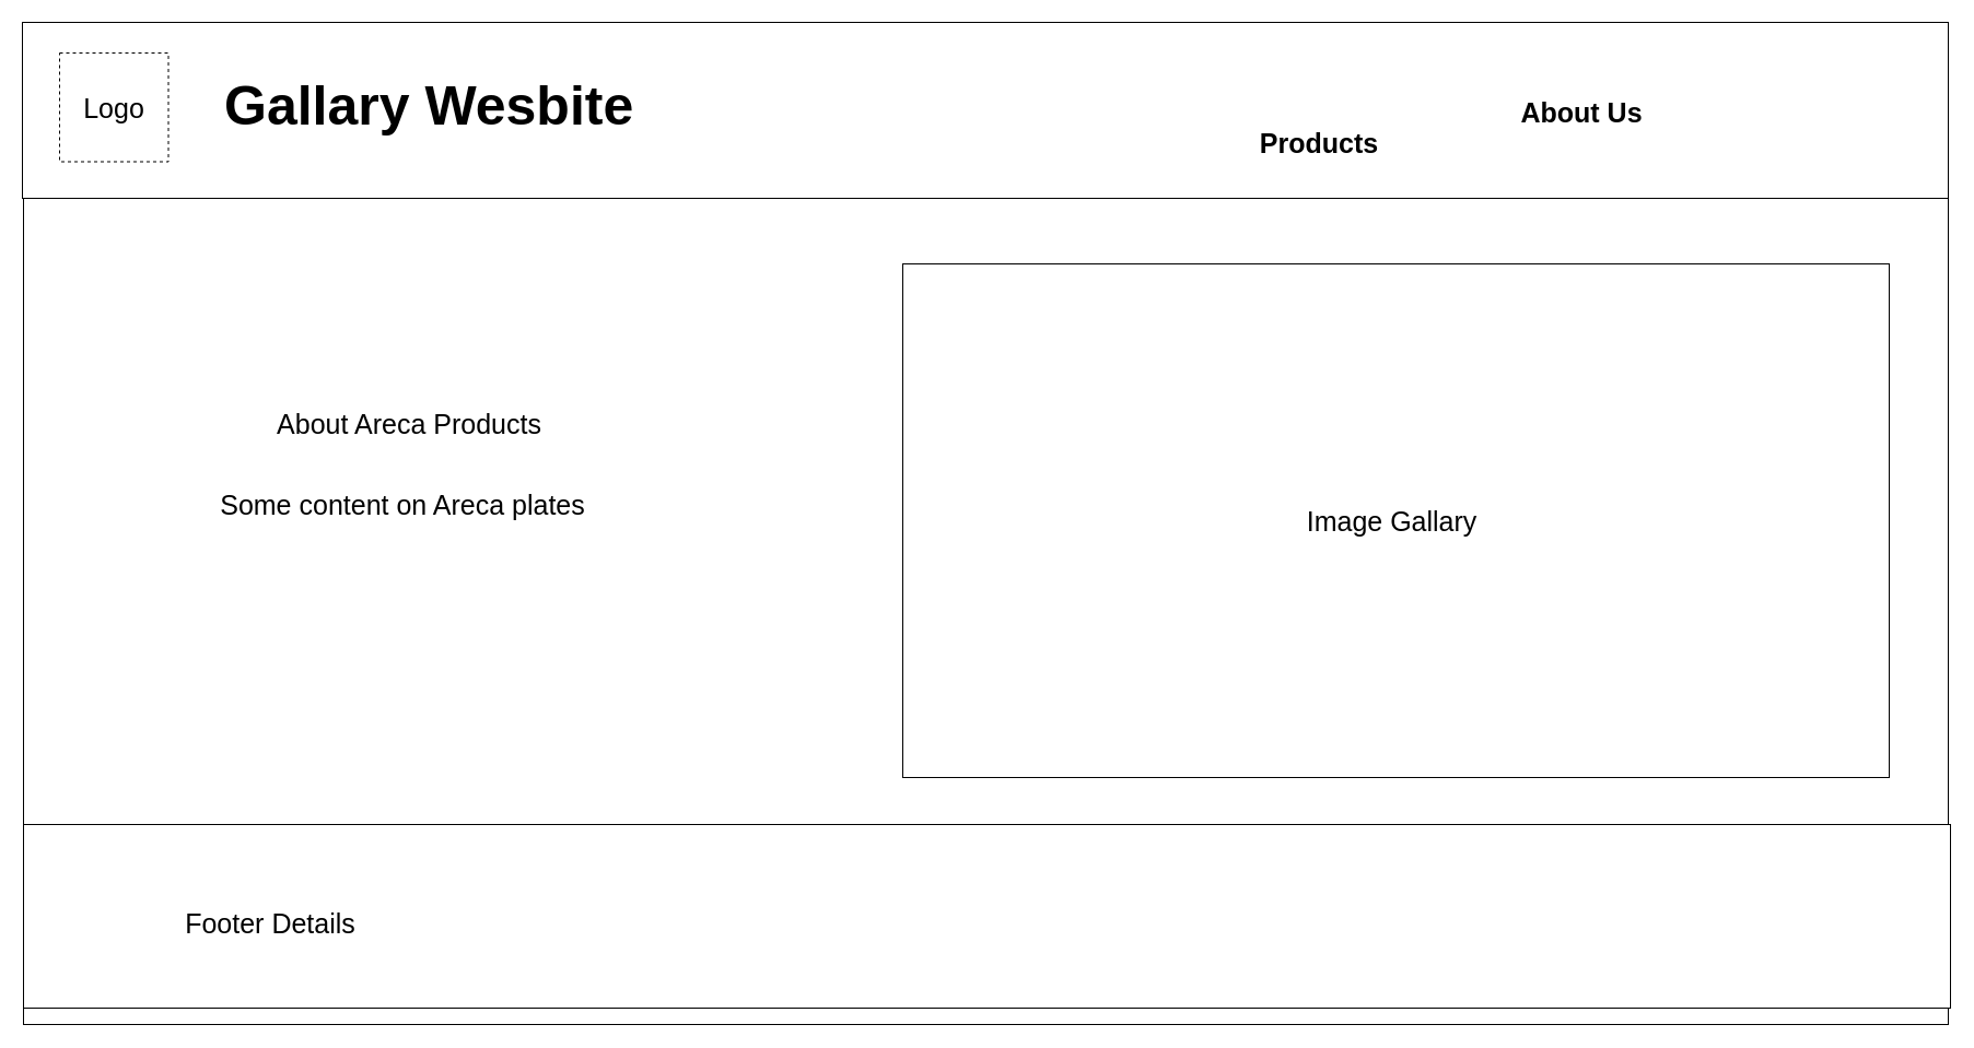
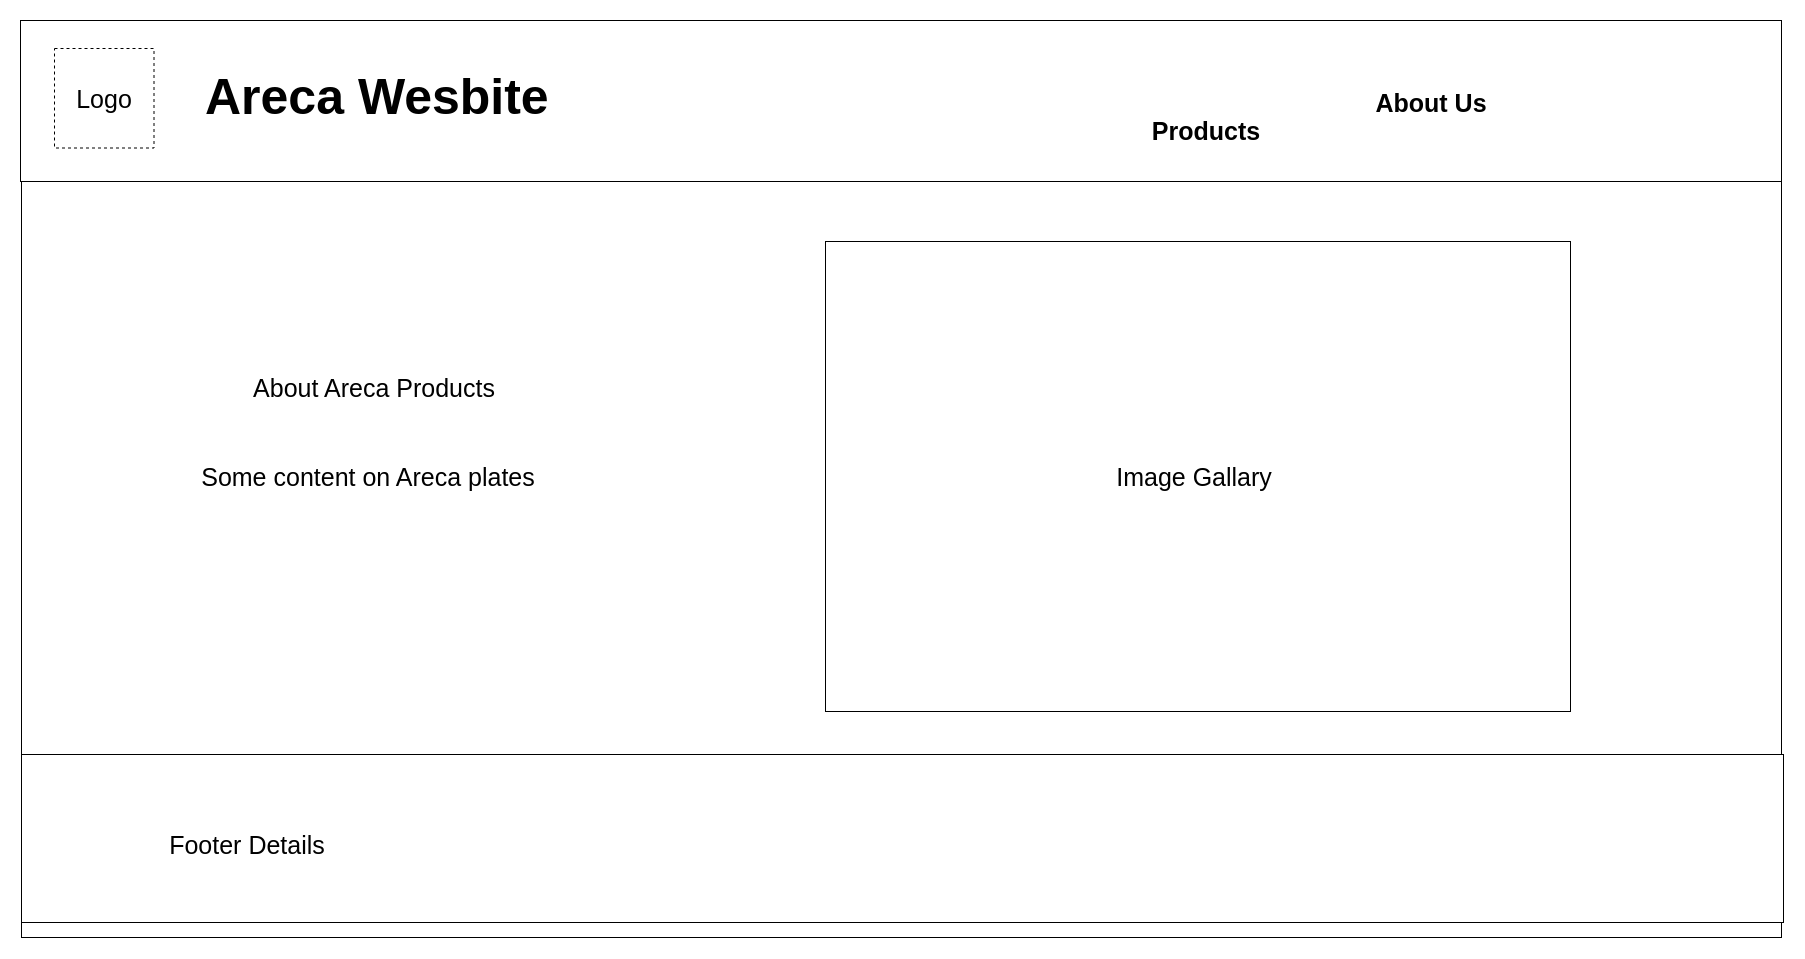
- <mxCell id="7" value="&lt;h1&gt;&lt;span style=&quot;background-color: initial;&quot;&gt;Gallary Wesbite&lt;/span&gt;&lt;/h1&gt;&lt;h1&gt;&lt;span style=&quot;background-color: initial; font-size: 25px; font-weight: normal;&quot;&gt;.&lt;/span&gt;&lt;br&gt;&lt;/h1&gt;" style="text;html=1;strokeColor=none;fillColor=none;spacing=5;spacingTop=-20;whiteSpace=wrap;overflow=hidden;rounded=0;fontSize=25;" vertex="1" parent="1"><mxGeometry x="200" y="43.25" width="425" height="109" as="geometry" /></mxCell>
+ <mxCell id="7" value="&lt;h1&gt;&lt;span style=&quot;background-color: initial;&quot;&gt;Areca Wesbite&lt;/span&gt;&lt;/h1&gt;&lt;h1&gt;&lt;span style=&quot;background-color: initial; font-size: 25px; font-weight: normal;&quot;&gt;.&lt;/span&gt;&lt;br&gt;&lt;/h1&gt;" style="text;html=1;strokeColor=none;fillColor=none;spacing=5;spacingTop=-20;whiteSpace=wrap;overflow=hidden;rounded=0;fontSize=25;" vertex="1" parent="1"><mxGeometry x="200" y="43.25" width="425" height="109" as="geometry" /></mxCell>
- <mxCell id="4" value="&lt;font style=&quot;font-size: 25px;&quot;&gt;&lt;b&gt;About Us&lt;/b&gt;&lt;/font&gt;" style="text;html=1;strokeColor=none;fillColor=none;align=center;verticalAlign=middle;whiteSpace=wrap;rounded=0;" vertex="1" parent="1"><mxGeometry x="1388" y="81" width="116" height="41" as="geometry" /></mxCell>
+ <mxCell id="4" value="&lt;font style=&quot;font-size: 25px;&quot;&gt;&lt;b&gt;About Us&lt;/b&gt;&lt;/font&gt;" style="text;html=1;strokeColor=none;fillColor=none;align=center;verticalAlign=middle;whiteSpace=wrap;rounded=0;" vertex="1" parent="1"><mxGeometry x="1373" y="81" width="116" height="41" as="geometry" /></mxCell>
- <mxCell id="12" value="Some content on Areca plates&lt;br&gt;" style="text;html=1;strokeColor=none;fillColor=none;align=center;verticalAlign=middle;whiteSpace=wrap;rounded=0;fontSize=25;" vertex="1" parent="1"><mxGeometry x="183" y="446" width="370" height="30" as="geometry" /></mxCell>
+ <mxCell id="12" value="Some content on Areca plates&lt;br&gt;" style="text;html=1;strokeColor=none;fillColor=none;align=center;verticalAlign=middle;whiteSpace=wrap;rounded=0;fontSize=25;" vertex="1" parent="1"><mxGeometry x="183" y="461" width="370" height="30" as="geometry" /></mxCell>
- <mxCell id="11" value="Image Gallary&amp;nbsp;" style="rounded=0;whiteSpace=wrap;html=1;fontSize=25;" vertex="1" parent="1"><mxGeometry x="825" y="241" width="902" height="470" as="geometry" /></mxCell>
+ <mxCell id="11" value="Image Gallary&amp;nbsp;" style="rounded=0;whiteSpace=wrap;html=1;fontSize=25;" vertex="1" parent="1"><mxGeometry x="825" y="241" width="745" height="470" as="geometry" /></mxCell>
